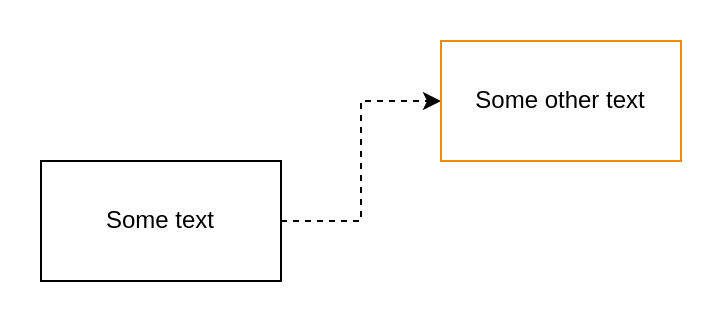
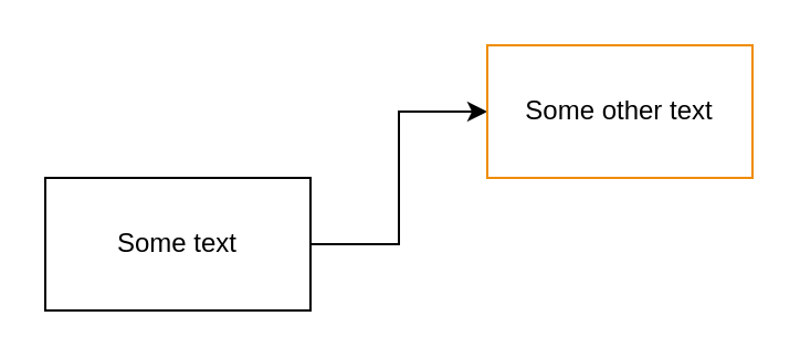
- <mxCell id="2" style="edgeStyle=orthogonalEdgeStyle;rounded=0;orthogonalLoop=1;jettySize=auto;html=1;entryX=0;entryY=0.5;entryDx=0;entryDy=0;dashed=1;" edge="1" parent="1" source="3" target="4"><mxGeometry relative="1" as="geometry" /></mxCell>
+ <mxCell id="2" style="edgeStyle=orthogonalEdgeStyle;rounded=0;orthogonalLoop=1;jettySize=auto;html=1;entryX=0;entryY=0.5;entryDx=0;entryDy=0;" edge="1" parent="1" source="3" target="4"><mxGeometry relative="1" as="geometry" /></mxCell>
